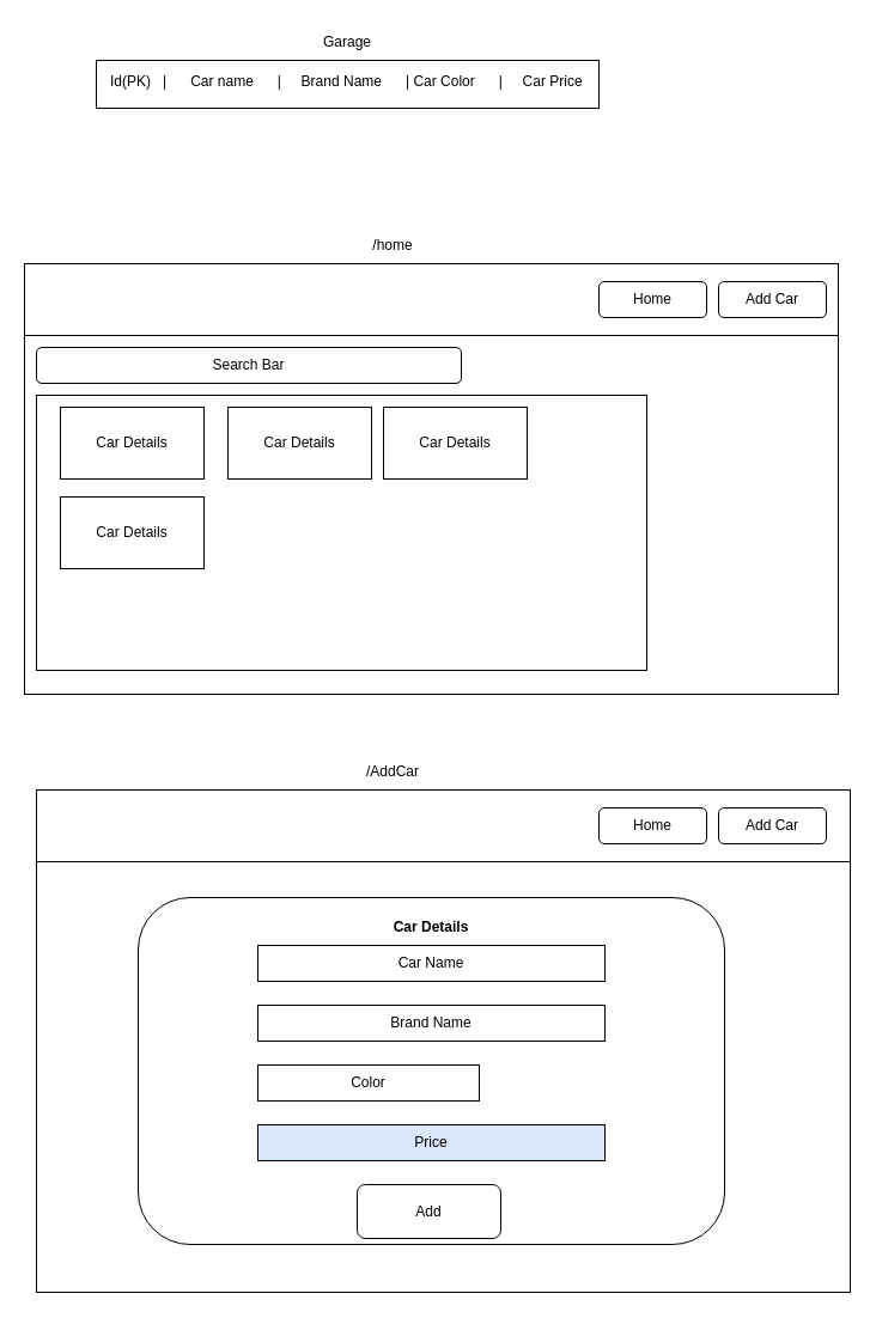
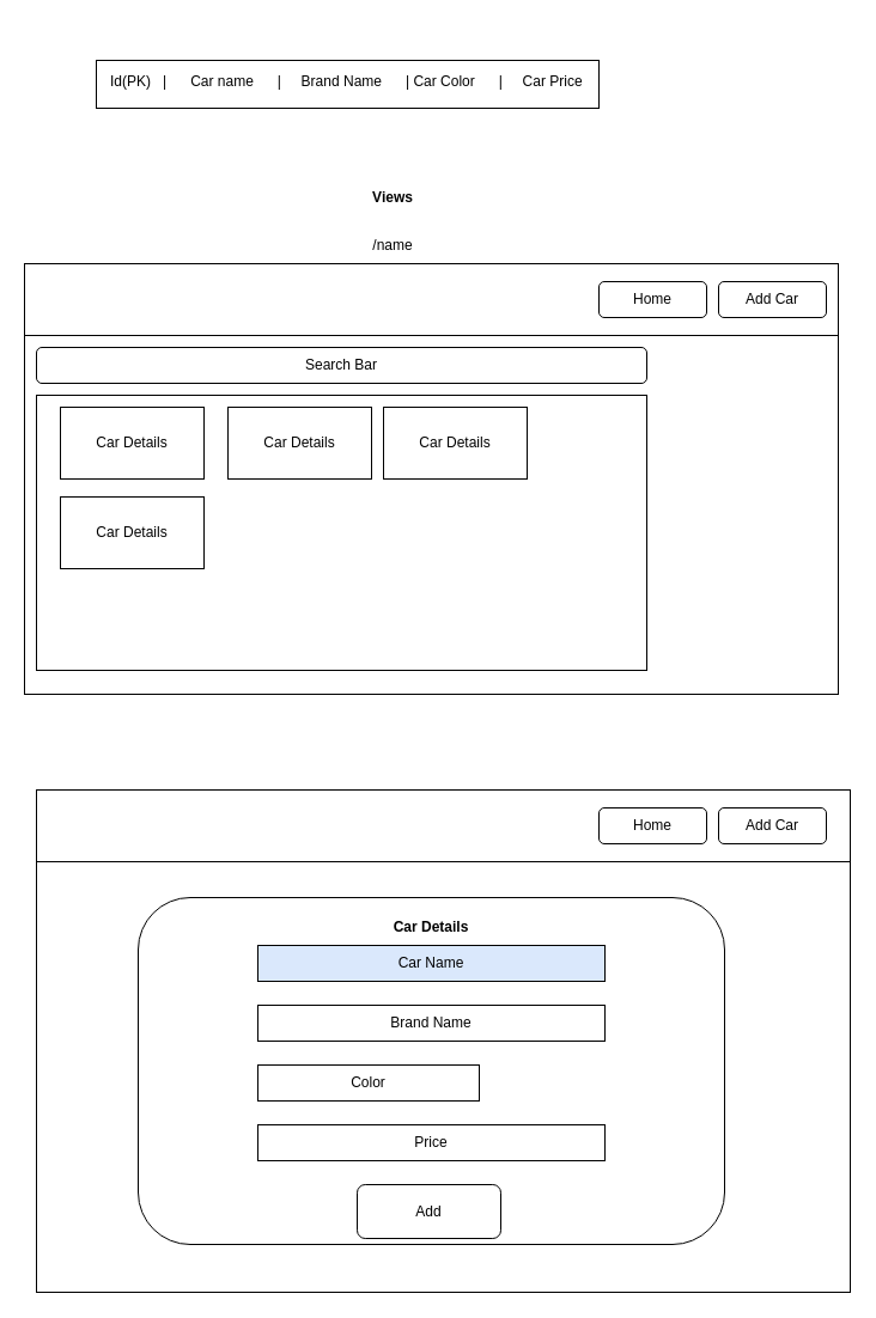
- <mxCell id="6" value="Garage" style="text;html=1;align=center;verticalAlign=middle;whiteSpace=wrap;rounded=0;" vertex="1" parent="1"><mxGeometry x="260" y="20" width="60" height="30" as="geometry" /></mxCell>
+ <mxCell id="7" value="Views" style="text;html=1;align=center;verticalAlign=middle;whiteSpace=wrap;rounded=0;fontStyle=1" vertex="1" parent="1"><mxGeometry x="298" y="150" width="60" height="30" as="geometry" /></mxCell>
- <mxCell id="28" value="/home" style="text;html=1;align=center;verticalAlign=middle;whiteSpace=wrap;rounded=0;" vertex="1" parent="1"><mxGeometry x="298" y="190" width="60" height="30" as="geometry" /></mxCell>
+ <mxCell id="28" value="/name" style="text;html=1;align=center;verticalAlign=middle;whiteSpace=wrap;rounded=0;" vertex="1" parent="1"><mxGeometry x="298" y="190" width="60" height="30" as="geometry" /></mxCell>
- <mxCell id="8" value="Search Bar" style="rounded=1;whiteSpace=wrap;html=1;" vertex="1" parent="1"><mxGeometry x="30" y="290" width="355" height="30" as="geometry" /></mxCell>
+ <mxCell id="8" value="Search Bar" style="rounded=1;whiteSpace=wrap;html=1;" vertex="1" parent="1"><mxGeometry x="30" y="290" width="510" height="30" as="geometry" /></mxCell>
- <mxCell id="27" value="/AddCar" style="text;html=1;align=center;verticalAlign=middle;whiteSpace=wrap;rounded=0;" vertex="1" parent="1"><mxGeometry x="298" y="630" width="60" height="30" as="geometry" /></mxCell>
- <mxCell id="21" value="Car Name" style="rounded=0;whiteSpace=wrap;html=1;" vertex="1" parent="1"><mxGeometry x="215" y="790" width="290" height="30" as="geometry" /></mxCell>
+ <mxCell id="21" value="Car Name" style="rounded=0;whiteSpace=wrap;html=1;fillColor=#dae8fc;" vertex="1" parent="1"><mxGeometry x="215" y="790" width="290" height="30" as="geometry" /></mxCell>
- <mxCell id="24" value="Price" style="rounded=0;whiteSpace=wrap;html=1;fillColor=#dae8fc;" vertex="1" parent="1"><mxGeometry x="215" y="940" width="290" height="30" as="geometry" /></mxCell>
+ <mxCell id="24" value="Price" style="rounded=0;whiteSpace=wrap;html=1;" vertex="1" parent="1"><mxGeometry x="215" y="940" width="290" height="30" as="geometry" /></mxCell>
